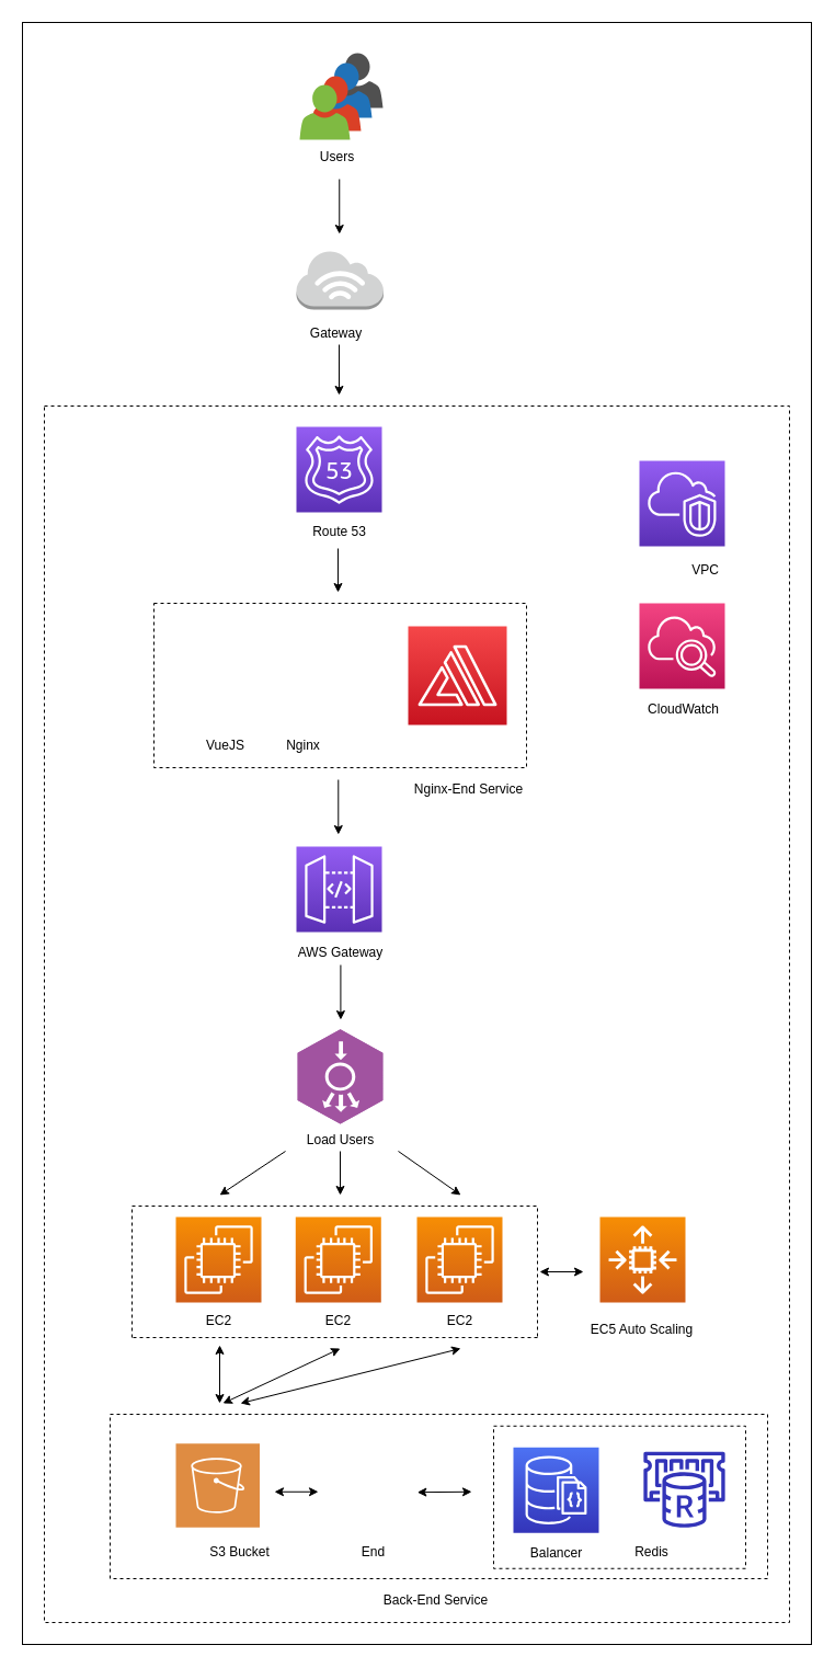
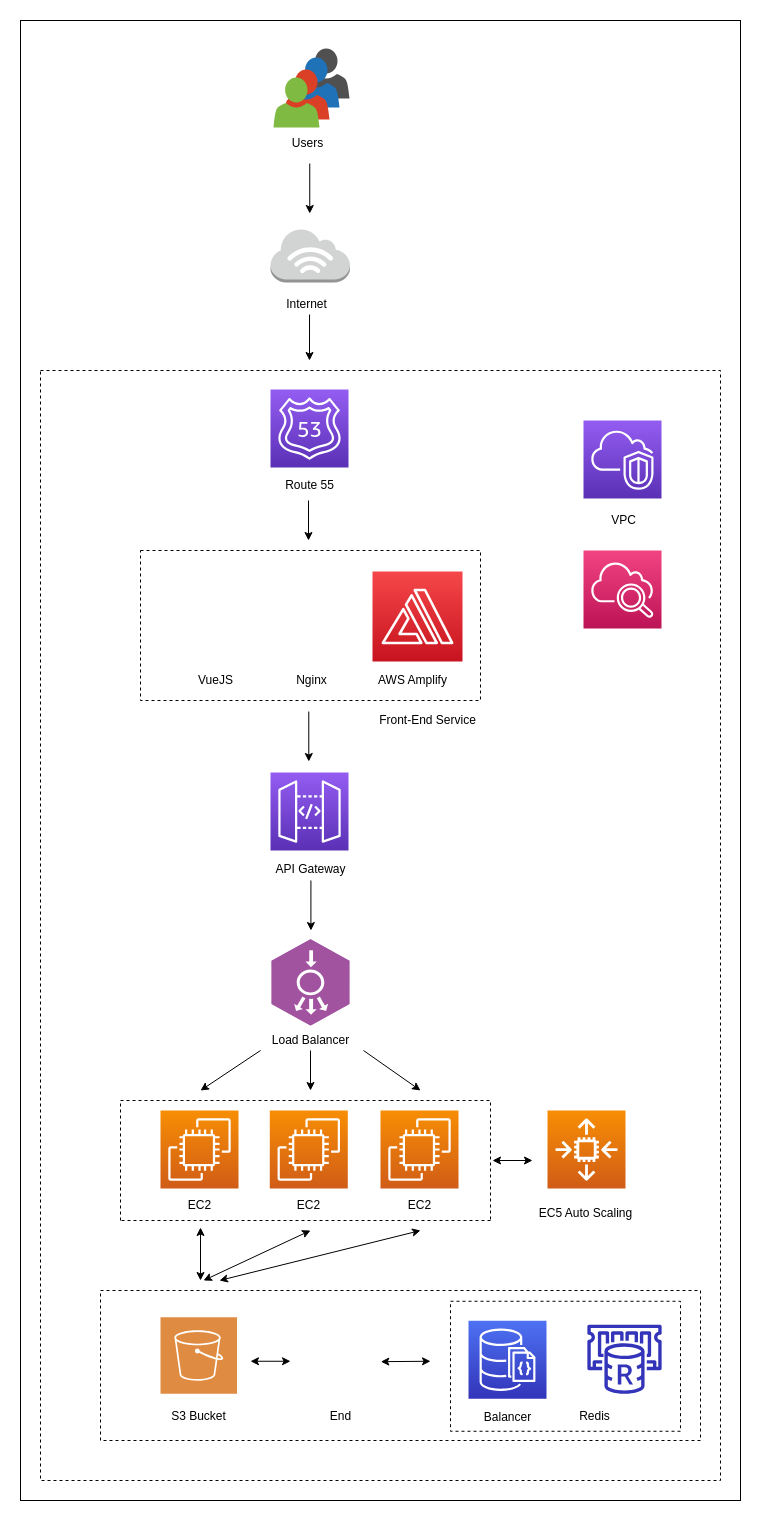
- <mxCell id="28" value="Gateway" style="text;html=1;align=center;verticalAlign=middle;resizable=0;points=[];autosize=1;" vertex="1" parent="1"><mxGeometry x="276" y="294" width="60" height="20" as="geometry" /></mxCell>
+ <mxCell id="28" value="Internet" style="text;html=1;align=center;verticalAlign=middle;resizable=0;points=[];autosize=1;" vertex="1" parent="1"><mxGeometry x="276" y="294" width="60" height="20" as="geometry" /></mxCell>
- <mxCell id="30" value="Route 53" style="text;html=1;align=center;verticalAlign=middle;resizable=0;points=[];autosize=1;" vertex="1" parent="1"><mxGeometry x="279" y="475" width="60" height="20" as="geometry" /></mxCell>
+ <mxCell id="30" value="Route 55" style="text;html=1;align=center;verticalAlign=middle;resizable=0;points=[];autosize=1;" vertex="1" parent="1"><mxGeometry x="279" y="475" width="60" height="20" as="geometry" /></mxCell>
- <mxCell id="15" value="VPC" style="text;html=1;align=center;verticalAlign=middle;resizable=0;points=[];autosize=1;" parent="1" vertex="1"><mxGeometry x="623" y="510" width="40" height="20" as="geometry" /></mxCell>
+ <mxCell id="15" value="VPC" style="text;html=1;align=center;verticalAlign=middle;resizable=0;points=[];autosize=1;" parent="1" vertex="1"><mxGeometry x="603" y="510" width="40" height="20" as="geometry" /></mxCell>
- <mxCell id="19" value="CloudWatch" style="text;html=1;align=center;verticalAlign=middle;resizable=0;points=[];autosize=1;" parent="1" vertex="1"><mxGeometry x="583" y="637" width="80" height="20" as="geometry" /></mxCell>
- <mxCell id="51" value="VueJS" style="text;html=1;align=center;verticalAlign=middle;resizable=0;points=[];autosize=1;" vertex="1" parent="1"><mxGeometry x="180" y="670" width="50" height="20" as="geometry" /></mxCell>
+ <mxCell id="51" value="VueJS" style="text;html=1;align=center;verticalAlign=middle;resizable=0;points=[];autosize=1;" vertex="1" parent="1"><mxGeometry x="190" y="670" width="50" height="20" as="geometry" /></mxCell>
- <mxCell id="52" value="Nginx" style="text;html=1;align=center;verticalAlign=middle;resizable=0;points=[];autosize=1;" vertex="1" parent="1"><mxGeometry x="251.25" y="670" width="50" height="20" as="geometry" /></mxCell>
+ <mxCell id="52" value="Nginx" style="text;html=1;align=center;verticalAlign=middle;resizable=0;points=[];autosize=1;" vertex="1" parent="1"><mxGeometry x="286.25" y="670" width="50" height="20" as="geometry" /></mxCell>
+ <mxCell id="32" value="AWS Amplify" style="text;html=1;align=center;verticalAlign=middle;resizable=0;points=[];autosize=1;" vertex="1" parent="1"><mxGeometry x="372" y="670" width="80" height="20" as="geometry" /></mxCell>
- <mxCell id="53" value="Nginx-End Service" style="text;html=1;align=center;verticalAlign=middle;resizable=0;points=[];autosize=1;" vertex="1" parent="1"><mxGeometry x="372" y="710" width="110" height="20" as="geometry" /></mxCell>
+ <mxCell id="53" value="Front-End Service" style="text;html=1;align=center;verticalAlign=middle;resizable=0;points=[];autosize=1;" vertex="1" parent="1"><mxGeometry x="372" y="710" width="110" height="20" as="geometry" /></mxCell>
- <mxCell id="34" value="AWS Gateway" style="text;html=1;align=center;verticalAlign=middle;resizable=0;points=[];autosize=1;" vertex="1" parent="1"><mxGeometry x="265" y="859" width="90" height="20" as="geometry" /></mxCell>
+ <mxCell id="34" value="API Gateway" style="text;html=1;align=center;verticalAlign=middle;resizable=0;points=[];autosize=1;" vertex="1" parent="1"><mxGeometry x="265" y="859" width="90" height="20" as="geometry" /></mxCell>
- <mxCell id="55" value="Load Users" style="text;html=1;align=center;verticalAlign=middle;resizable=0;points=[];autosize=1;" vertex="1" parent="1"><mxGeometry x="265" y="1030" width="90" height="20" as="geometry" /></mxCell>
+ <mxCell id="55" value="Load Balancer" style="text;html=1;align=center;verticalAlign=middle;resizable=0;points=[];autosize=1;" vertex="1" parent="1"><mxGeometry x="265" y="1030" width="90" height="20" as="geometry" /></mxCell>
- <mxCell id="65" value="S3 Bucket" style="text;html=1;align=center;verticalAlign=middle;resizable=0;points=[];autosize=1;" vertex="1" parent="1"><mxGeometry x="183.25" y="1405.75" width="70" height="20" as="geometry" /></mxCell>
+ <mxCell id="65" value="S3 Bucket" style="text;html=1;align=center;verticalAlign=middle;resizable=0;points=[];autosize=1;" vertex="1" parent="1"><mxGeometry x="163.25" y="1405.75" width="70" height="20" as="geometry" /></mxCell>
- <mxCell id="64" value="Back-End Service" style="text;html=1;align=center;verticalAlign=middle;resizable=0;points=[];autosize=1;" vertex="1" parent="1"><mxGeometry x="342" y="1450" width="110" height="20" as="geometry" /></mxCell>
